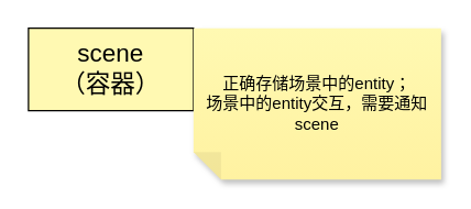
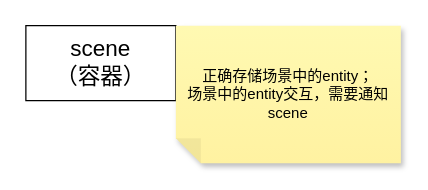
- <mxCell id="2" value="&lt;font style=&quot;font-size: 18px;&quot;&gt;scene&lt;/font&gt;&lt;div&gt;&lt;font style=&quot;font-size: 18px;&quot;&gt;（容器）&lt;/font&gt;&lt;/div&gt;" style="rounded=0;whiteSpace=wrap;html=1;fillColor=#fff9b2;" vertex="1" parent="1"><mxGeometry x="20" y="20" width="120" height="60" as="geometry" /></mxCell>
+ <mxCell id="2" value="&lt;font style=&quot;font-size: 18px;&quot;&gt;scene&lt;/font&gt;&lt;div&gt;&lt;font style=&quot;font-size: 18px;&quot;&gt;（容器）&lt;/font&gt;&lt;/div&gt;" style="rounded=0;whiteSpace=wrap;html=1;" vertex="1" parent="1"><mxGeometry x="20" y="20" width="120" height="60" as="geometry" /></mxCell>
